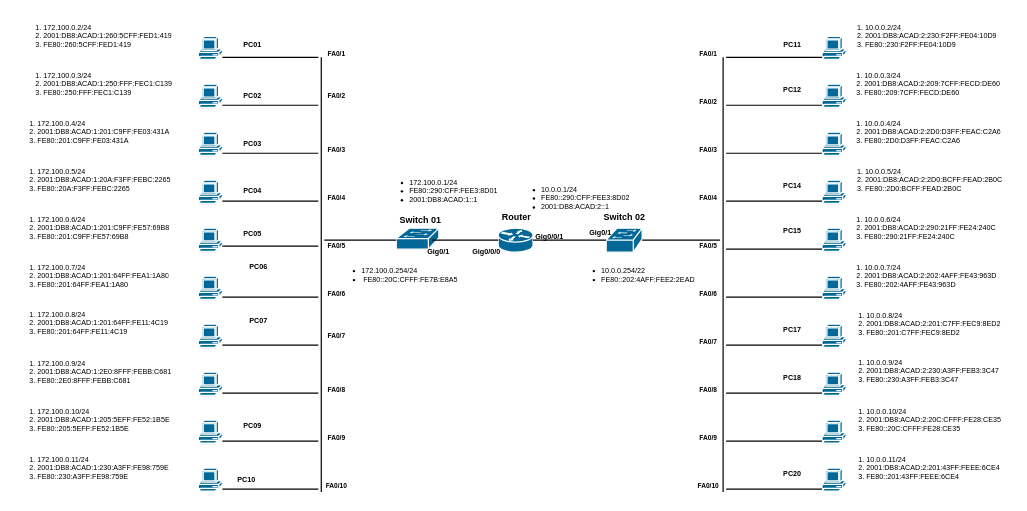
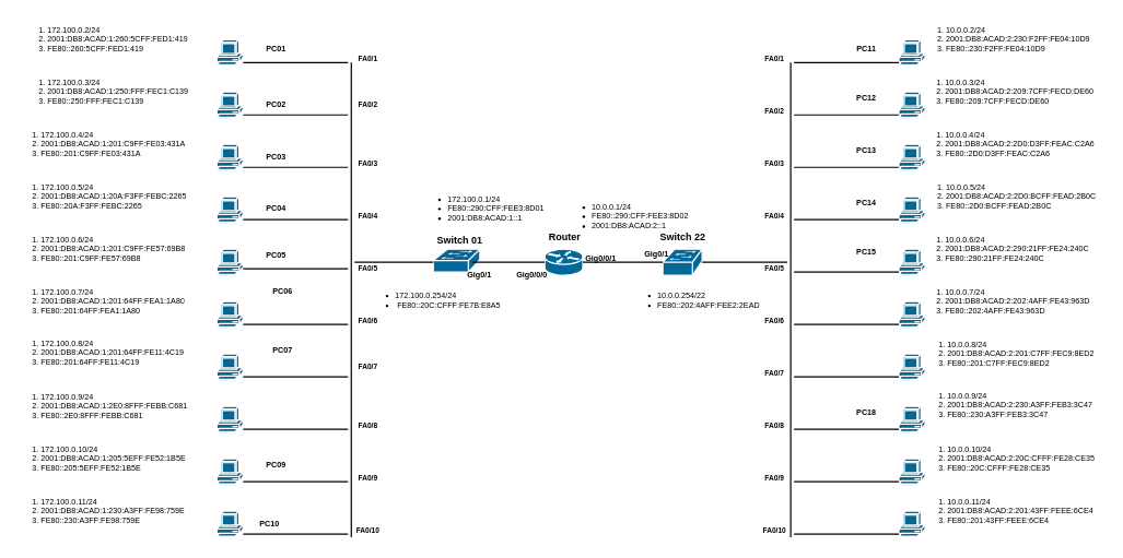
+ <mxCell id="85" value="PC13" style="text;strokeColor=none;fillColor=none;html=1;fontSize=12;fontStyle=1;verticalAlign=middle;align=center;" vertex="1" parent="1"><mxGeometry x="1270" y="210" width="100" height="40" as="geometry" /></mxCell>
- <mxCell id="73" value="Switch 02" style="text;strokeColor=none;fillColor=none;html=1;fontSize=15;fontStyle=1;verticalAlign=middle;align=center;" vertex="1" parent="1"><mxGeometry x="990" y="340" width="100" height="40" as="geometry" /></mxCell>
+ <mxCell id="73" value="Switch 22" style="text;strokeColor=none;fillColor=none;html=1;fontSize=15;fontStyle=1;verticalAlign=middle;align=center;" vertex="1" parent="1"><mxGeometry x="990" y="340" width="100" height="40" as="geometry" /></mxCell>
- <mxCell id="88" value="PC17" style="text;strokeColor=none;fillColor=none;html=1;fontSize=12;fontStyle=1;verticalAlign=middle;align=center;" vertex="1" parent="1"><mxGeometry x="1270" y="530" width="100" height="40" as="geometry" /></mxCell>
- <mxCell id="90" value="PC20" style="text;strokeColor=none;fillColor=none;html=1;fontSize=12;fontStyle=1;verticalAlign=middle;align=center;" vertex="1" parent="1"><mxGeometry x="1270" y="770" width="100" height="40" as="geometry" /></mxCell>
